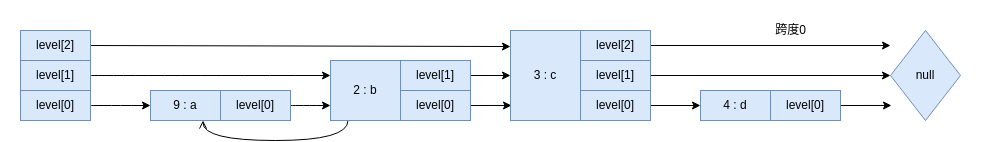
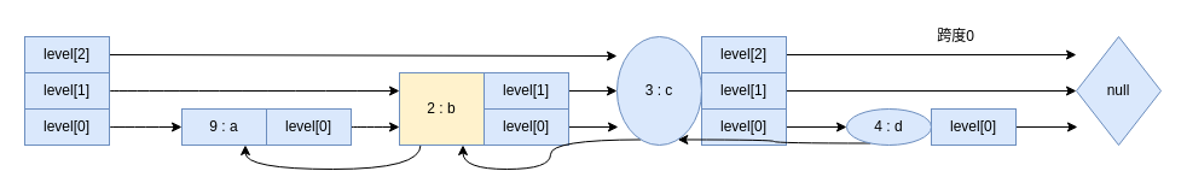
- <mxCell id="24" value="3 : c" style="rounded=0;whiteSpace=wrap;html=1;fillColor=#dae8fc;strokeColor=#6c8ebf;" vertex="1" parent="1"><mxGeometry x="510" y="30" width="70" height="90" as="geometry" /></mxCell>
+ <mxCell id="24" value="3 : c" style="ellipse;whiteSpace=wrap;html=1;fillColor=#dae8fc;strokeColor=#6c8ebf;" vertex="1" parent="1"><mxGeometry x="510" y="30" width="70" height="90" as="geometry" /></mxCell>
- <mxCell id="14" value="2 : b" style="rounded=0;whiteSpace=wrap;html=1;fillColor=#dae8fc;strokeColor=#6c8ebf;" vertex="1" parent="1"><mxGeometry x="330" y="60" width="70" height="60" as="geometry" /></mxCell>
+ <mxCell id="14" value="2 : b" style="rounded=0;whiteSpace=wrap;html=1;fillColor=#fff2cc;strokeColor=#6c8ebf;" vertex="1" parent="1"><mxGeometry x="330" y="60" width="70" height="60" as="geometry" /></mxCell>
- <mxCell id="28" value="4 : d" style="rounded=0;whiteSpace=wrap;html=1;fillColor=#dae8fc;strokeColor=#6c8ebf;" vertex="1" parent="1"><mxGeometry x="700" y="90" width="70" height="30" as="geometry" /></mxCell>
+ <mxCell id="28" value="4 : d" style="ellipse;whiteSpace=wrap;html=1;fillColor=#dae8fc;strokeColor=#6c8ebf;" vertex="1" parent="1"><mxGeometry x="700" y="90" width="70" height="30" as="geometry" /></mxCell>
+ <mxCell id="27" style="edgeStyle=orthogonalEdgeStyle;curved=1;rounded=0;orthogonalLoop=1;jettySize=auto;html=1;exitX=0.25;exitY=1;exitDx=0;exitDy=0;entryX=0.75;entryY=1;entryDx=0;entryDy=0;" edge="1" parent="1" source="28" target="24"><mxGeometry relative="1" as="geometry" /></mxCell>
+ <mxCell id="23" style="edgeStyle=orthogonalEdgeStyle;curved=1;rounded=0;orthogonalLoop=1;jettySize=auto;html=1;exitX=0.25;exitY=1;exitDx=0;exitDy=0;entryX=0.75;entryY=1;entryDx=0;entryDy=0;" edge="1" parent="1" source="24" target="14"><mxGeometry relative="1" as="geometry" /></mxCell>
- <mxCell id="13" style="edgeStyle=orthogonalEdgeStyle;curved=1;rounded=0;orthogonalLoop=1;jettySize=auto;html=1;exitX=0.25;exitY=1;exitDx=0;exitDy=0;entryX=0.75;entryY=1;entryDx=0;entryDy=0;endArrow=open;" edge="1" parent="1" source="14" target="10"><mxGeometry relative="1" as="geometry" /></mxCell>
+ <mxCell id="13" style="edgeStyle=orthogonalEdgeStyle;curved=1;rounded=0;orthogonalLoop=1;jettySize=auto;html=1;exitX=0.25;exitY=1;exitDx=0;exitDy=0;entryX=0.75;entryY=1;entryDx=0;entryDy=0;" edge="1" parent="1" source="14" target="10"><mxGeometry relative="1" as="geometry" /></mxCell>
